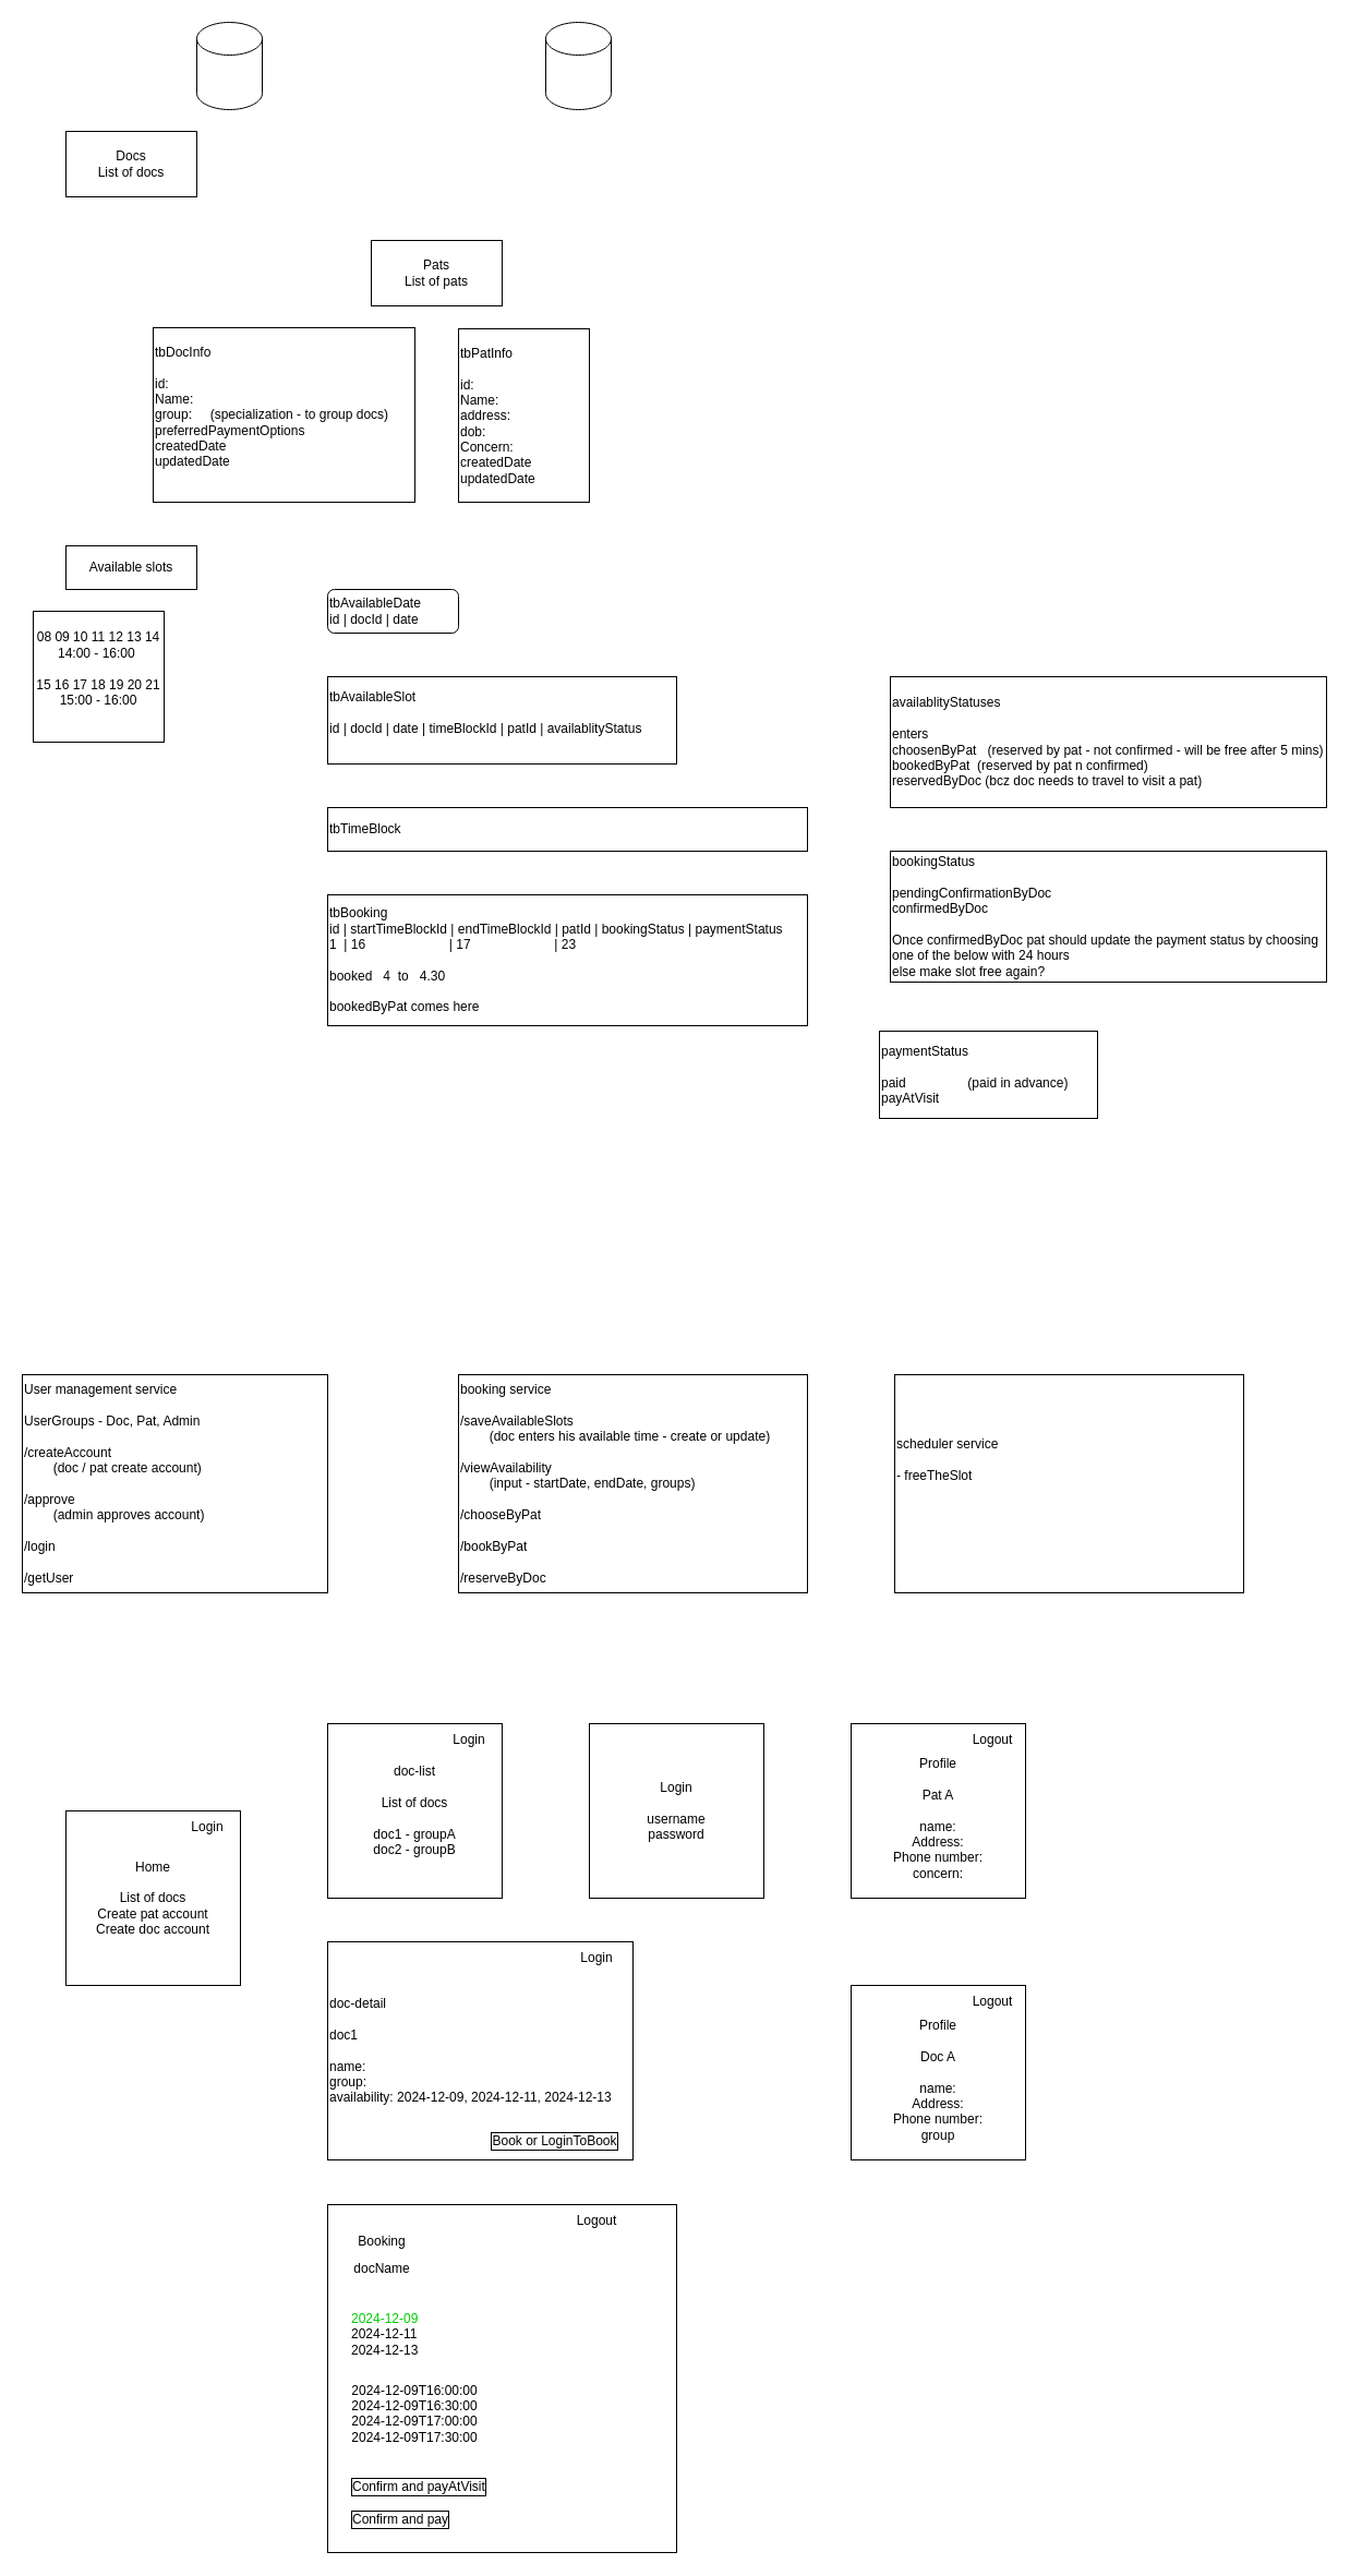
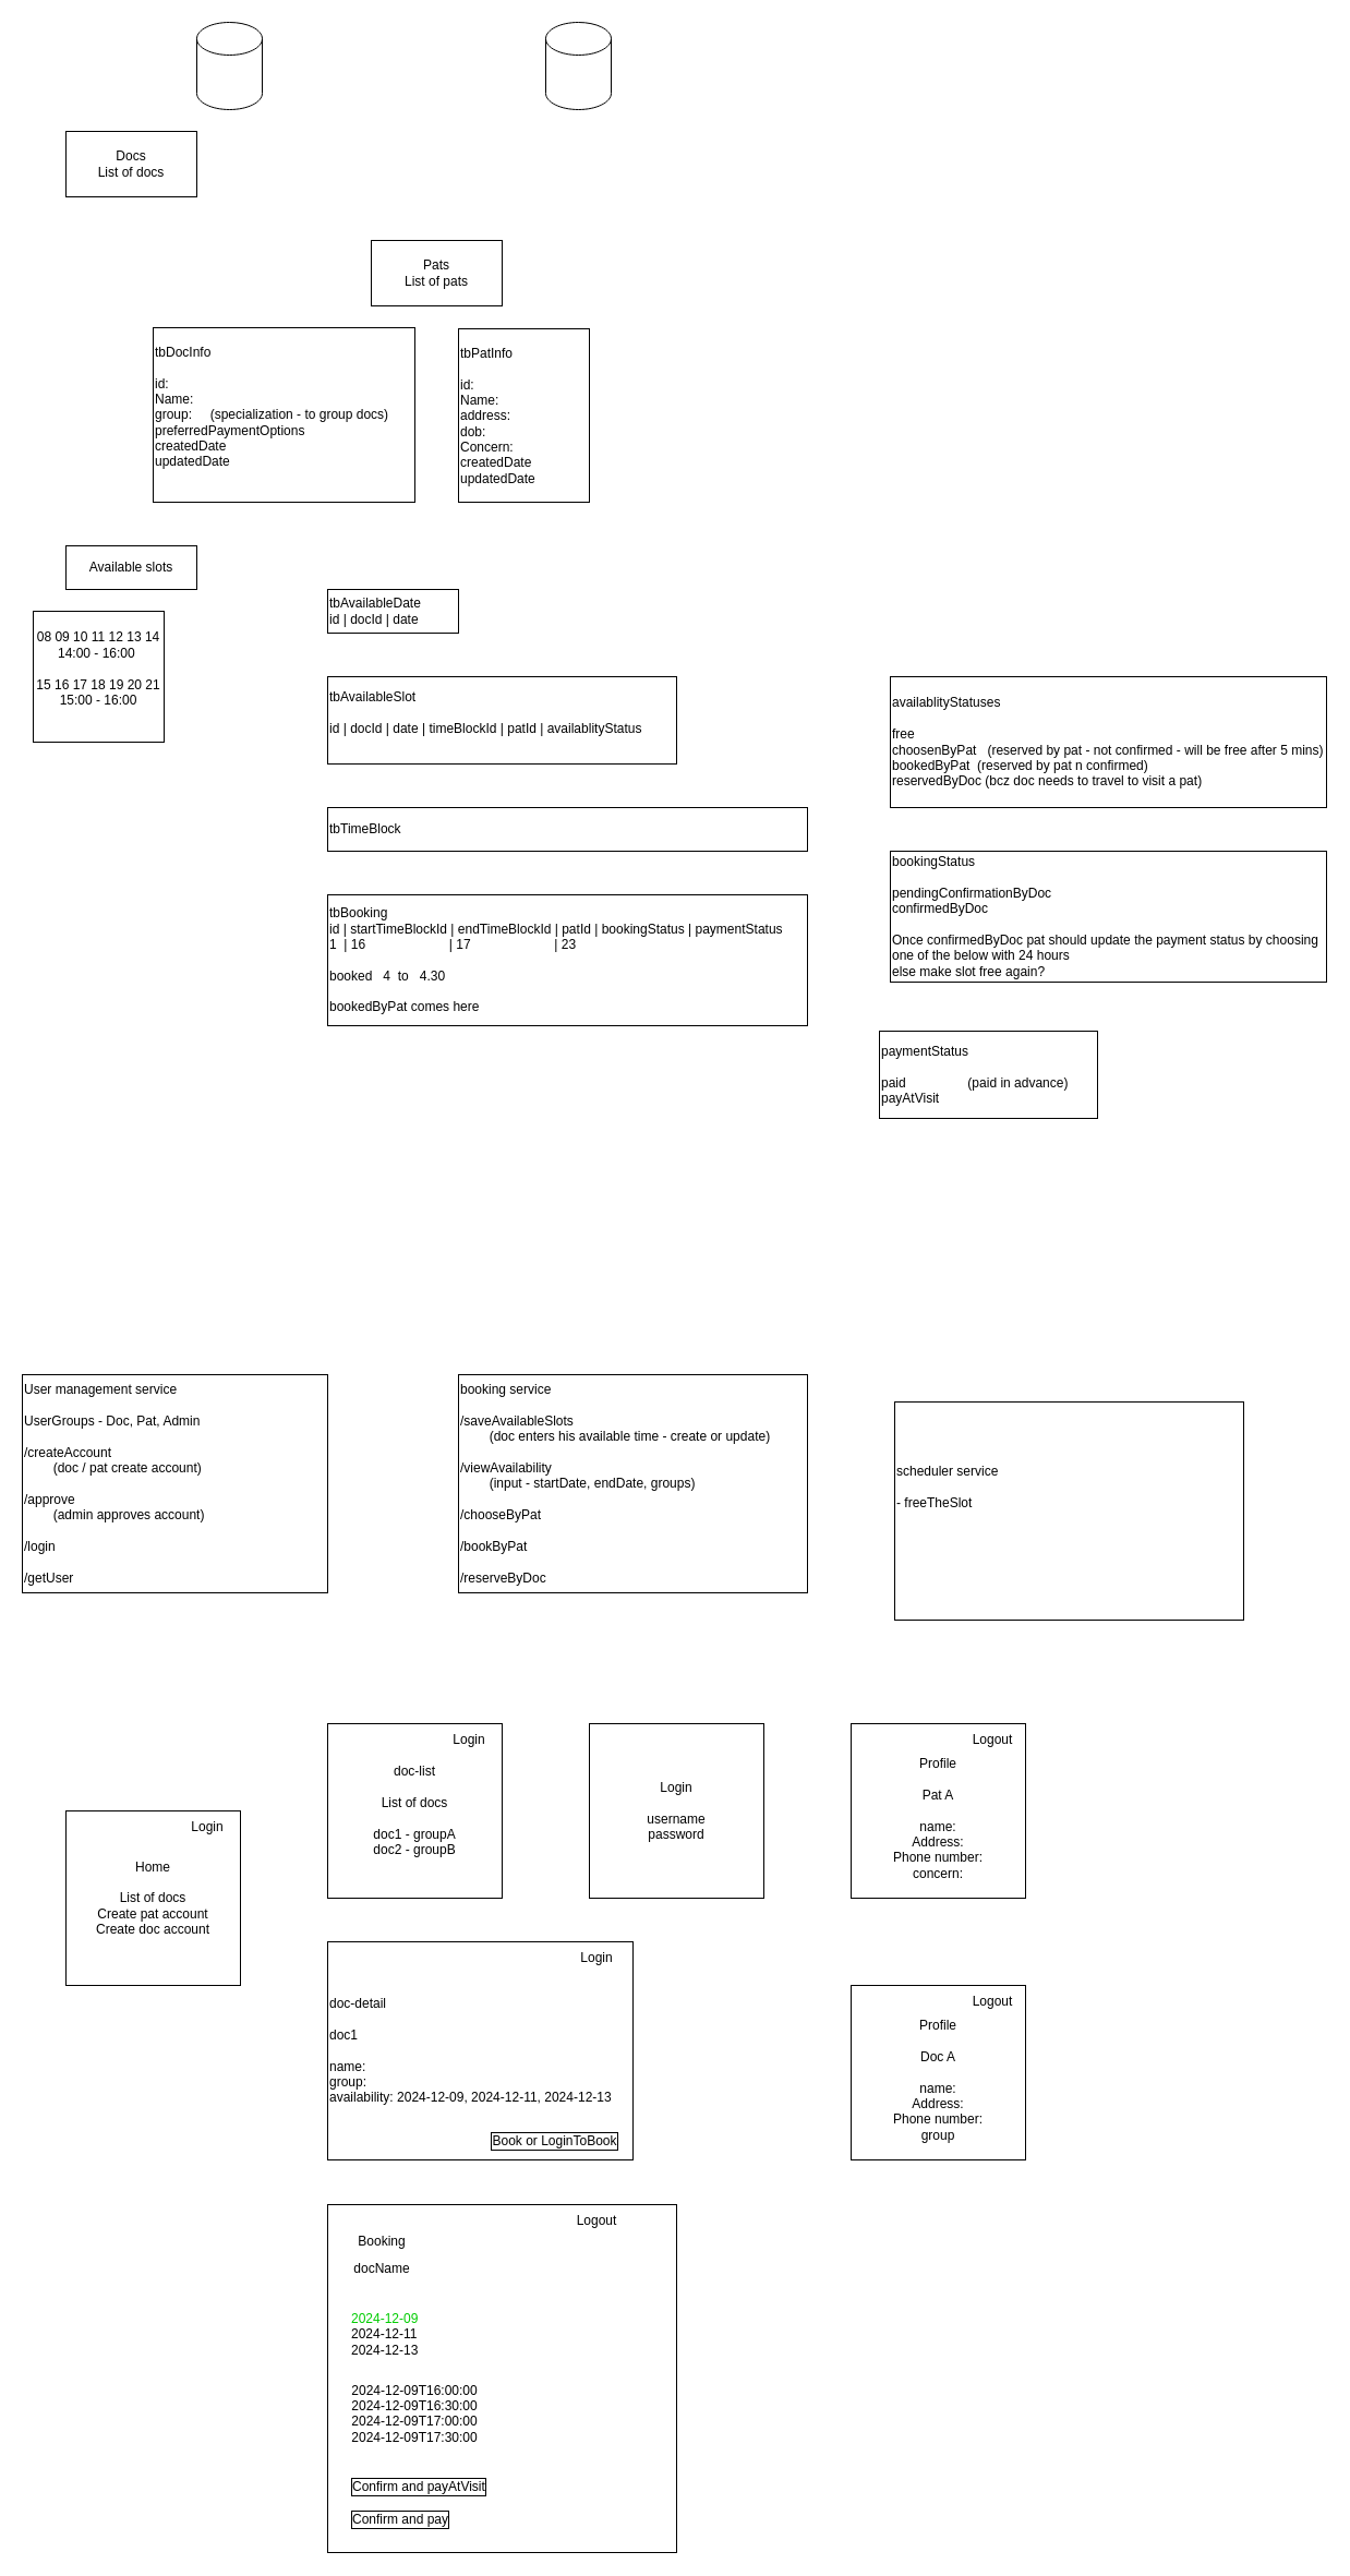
- <mxCell id="10" value="&lt;div&gt;tbAvailableDate&lt;/div&gt;id | docId | date" style="whiteSpace=wrap;html=1;align=left;rounded=1;" parent="1" vertex="1"><mxGeometry x="300" y="540" width="120" height="40" as="geometry" /></mxCell>
+ <mxCell id="10" value="&lt;div&gt;tbAvailableDate&lt;/div&gt;id | docId | date" style="rounded=0;whiteSpace=wrap;html=1;align=left;" parent="1" vertex="1"><mxGeometry x="300" y="540" width="120" height="40" as="geometry" /></mxCell>
- <mxCell id="12" value="availablityStatuses&lt;div&gt;&lt;br&gt;&lt;div&gt;enters&lt;/div&gt;&lt;div&gt;choosenByPat&amp;nbsp; &amp;nbsp;(&lt;span style=&quot;background-color: initial;&quot;&gt;reserved by pat - not confirmed - will be free after 5 mins&lt;/span&gt;&lt;span style=&quot;background-color: initial;&quot;&gt;)&lt;/span&gt;&lt;/div&gt;&lt;div&gt;bookedByPat&amp;nbsp; (reserved by pat n confirmed)&lt;/div&gt;&lt;div&gt;reservedByDoc (bcz doc needs to travel to visit a pat)&lt;/div&gt;&lt;/div&gt;" style="rounded=0;whiteSpace=wrap;html=1;align=left;" parent="1" vertex="1"><mxGeometry x="816" y="620" width="400" height="120" as="geometry" /></mxCell>
+ <mxCell id="12" value="availablityStatuses&lt;div&gt;&lt;br&gt;&lt;div&gt;free&lt;/div&gt;&lt;div&gt;choosenByPat&amp;nbsp; &amp;nbsp;(&lt;span style=&quot;background-color: initial;&quot;&gt;reserved by pat - not confirmed - will be free after 5 mins&lt;/span&gt;&lt;span style=&quot;background-color: initial;&quot;&gt;)&lt;/span&gt;&lt;/div&gt;&lt;div&gt;bookedByPat&amp;nbsp; (reserved by pat n confirmed)&lt;/div&gt;&lt;div&gt;reservedByDoc (bcz doc needs to travel to visit a pat)&lt;/div&gt;&lt;/div&gt;" style="rounded=0;whiteSpace=wrap;html=1;align=left;" parent="1" vertex="1"><mxGeometry x="816" y="620" width="400" height="120" as="geometry" /></mxCell>
- <mxCell id="19" value="scheduler service&lt;div&gt;&lt;br&gt;&lt;/div&gt;&lt;div&gt;- freeTheSlot&lt;/div&gt;&lt;div&gt;&lt;br&gt;&lt;/div&gt;&lt;div&gt;&lt;br&gt;&lt;/div&gt;&lt;div&gt;&lt;br&gt;&lt;/div&gt;" style="rounded=0;whiteSpace=wrap;html=1;align=left;" parent="1" vertex="1"><mxGeometry x="820" y="1260" width="320" height="200" as="geometry" /></mxCell>
+ <mxCell id="19" value="scheduler service&lt;div&gt;&lt;br&gt;&lt;/div&gt;&lt;div&gt;- freeTheSlot&lt;/div&gt;&lt;div&gt;&lt;br&gt;&lt;/div&gt;&lt;div&gt;&lt;br&gt;&lt;/div&gt;&lt;div&gt;&lt;br&gt;&lt;/div&gt;" style="rounded=0;whiteSpace=wrap;html=1;align=left;" parent="1" vertex="1"><mxGeometry x="820" y="1285" width="320" height="200" as="geometry" /></mxCell>
